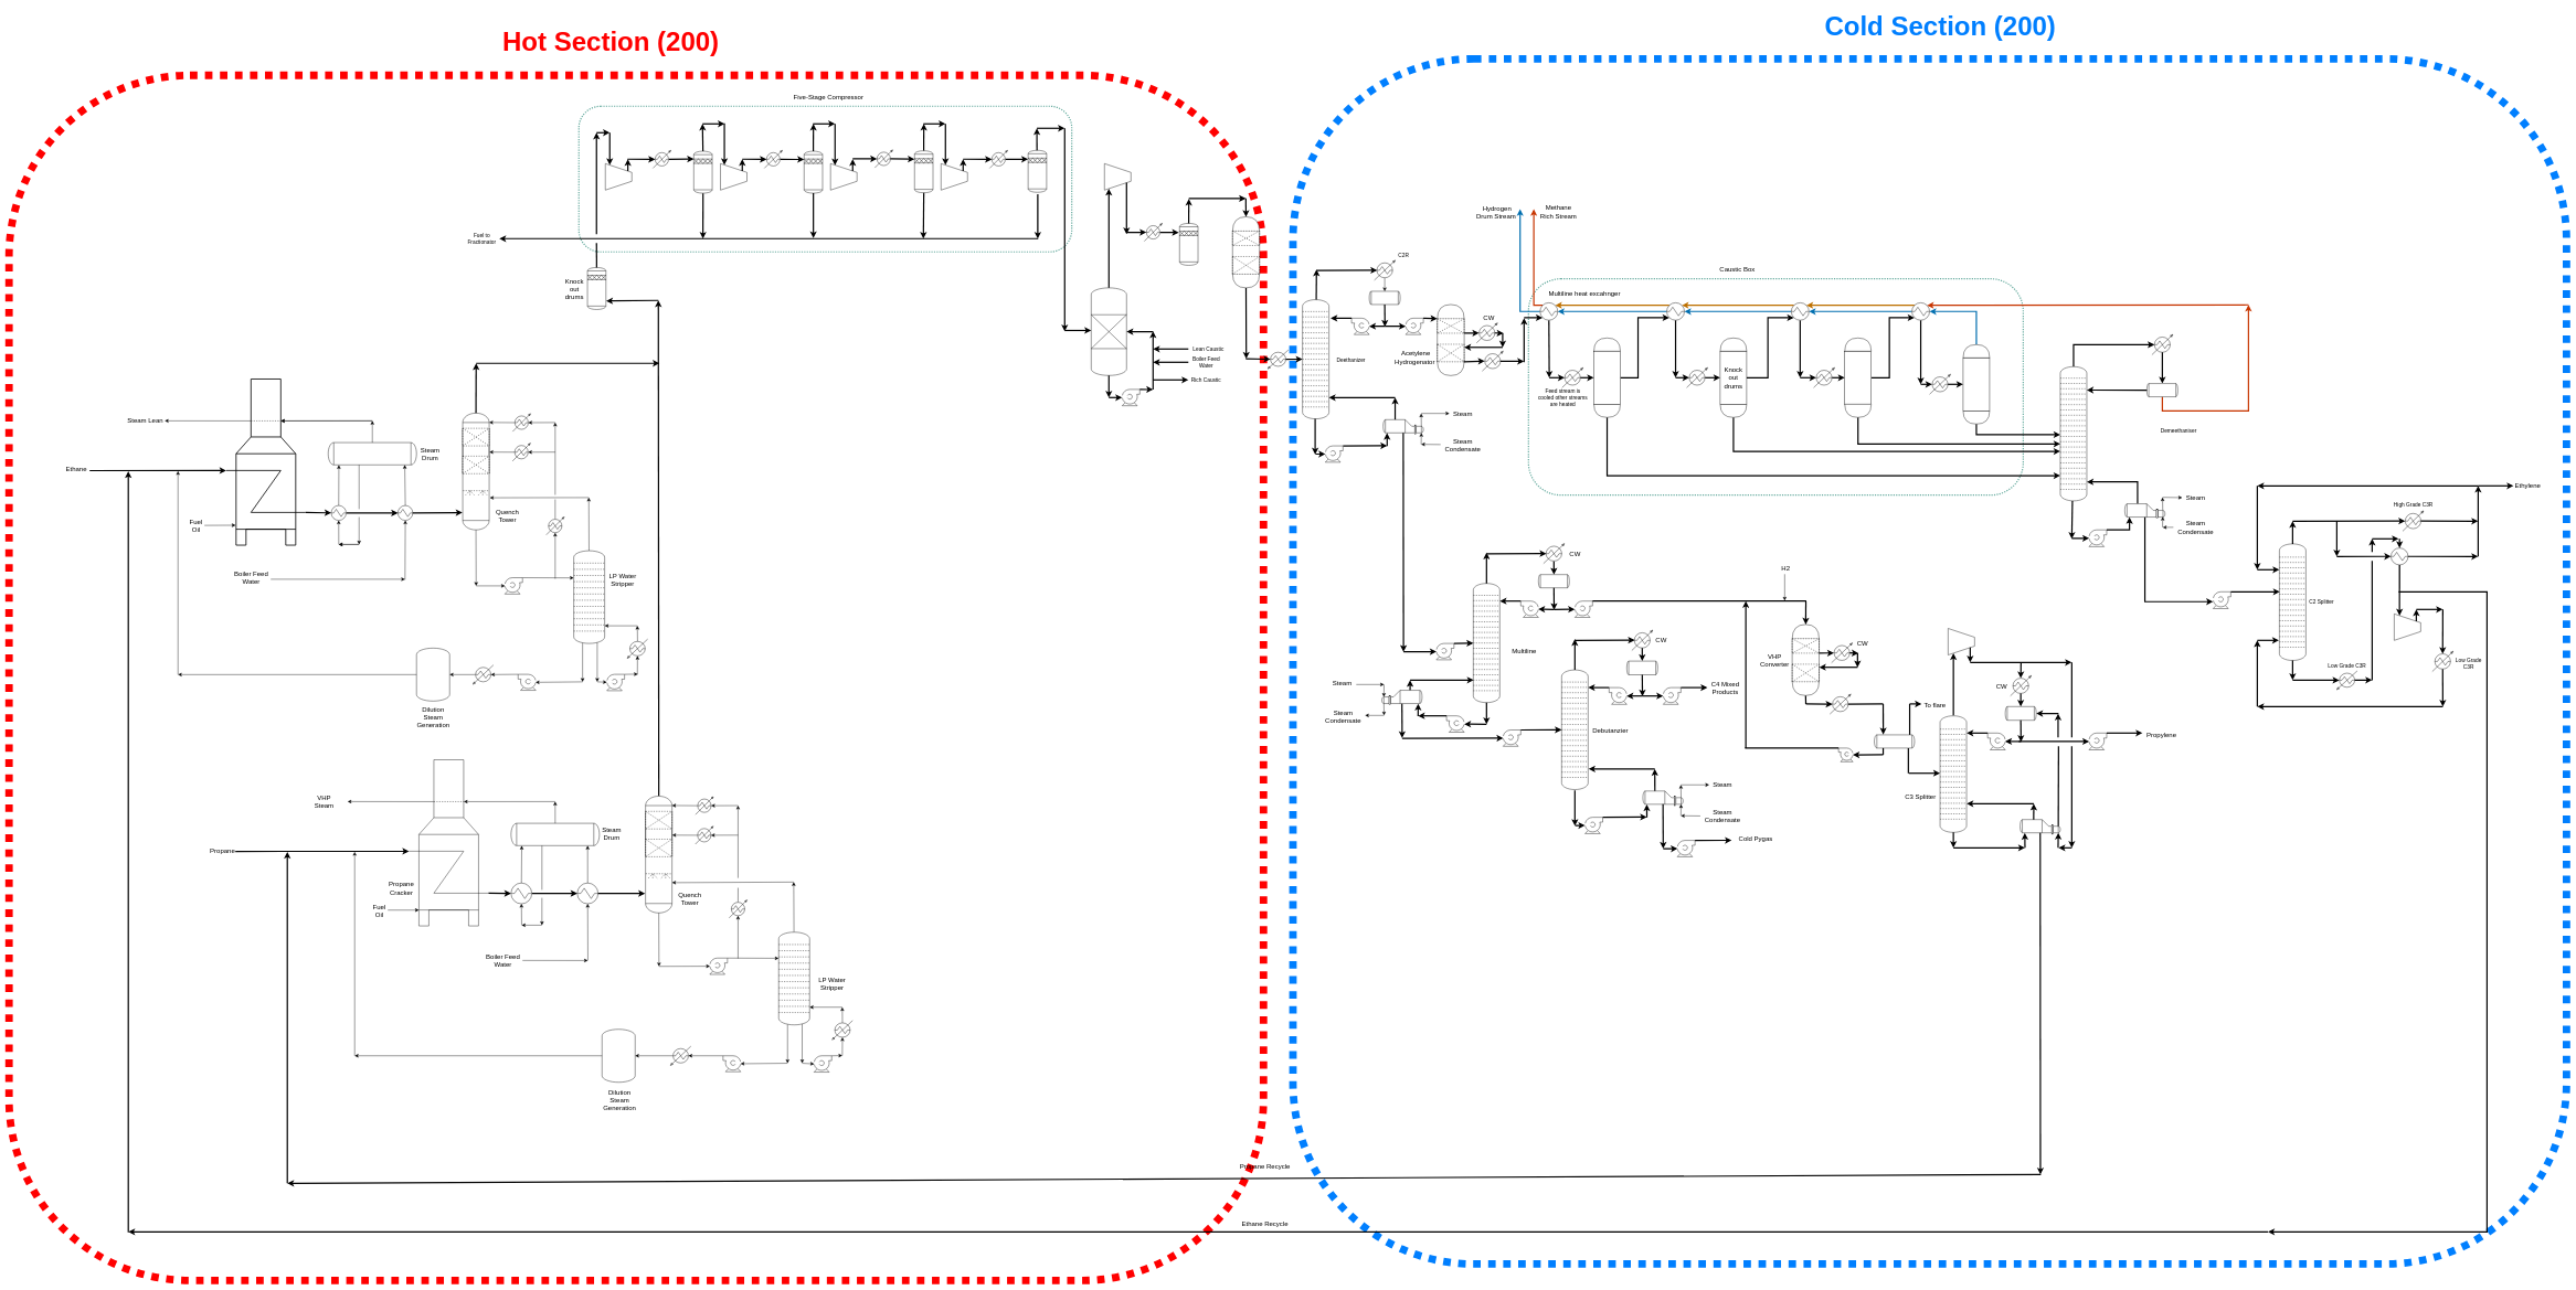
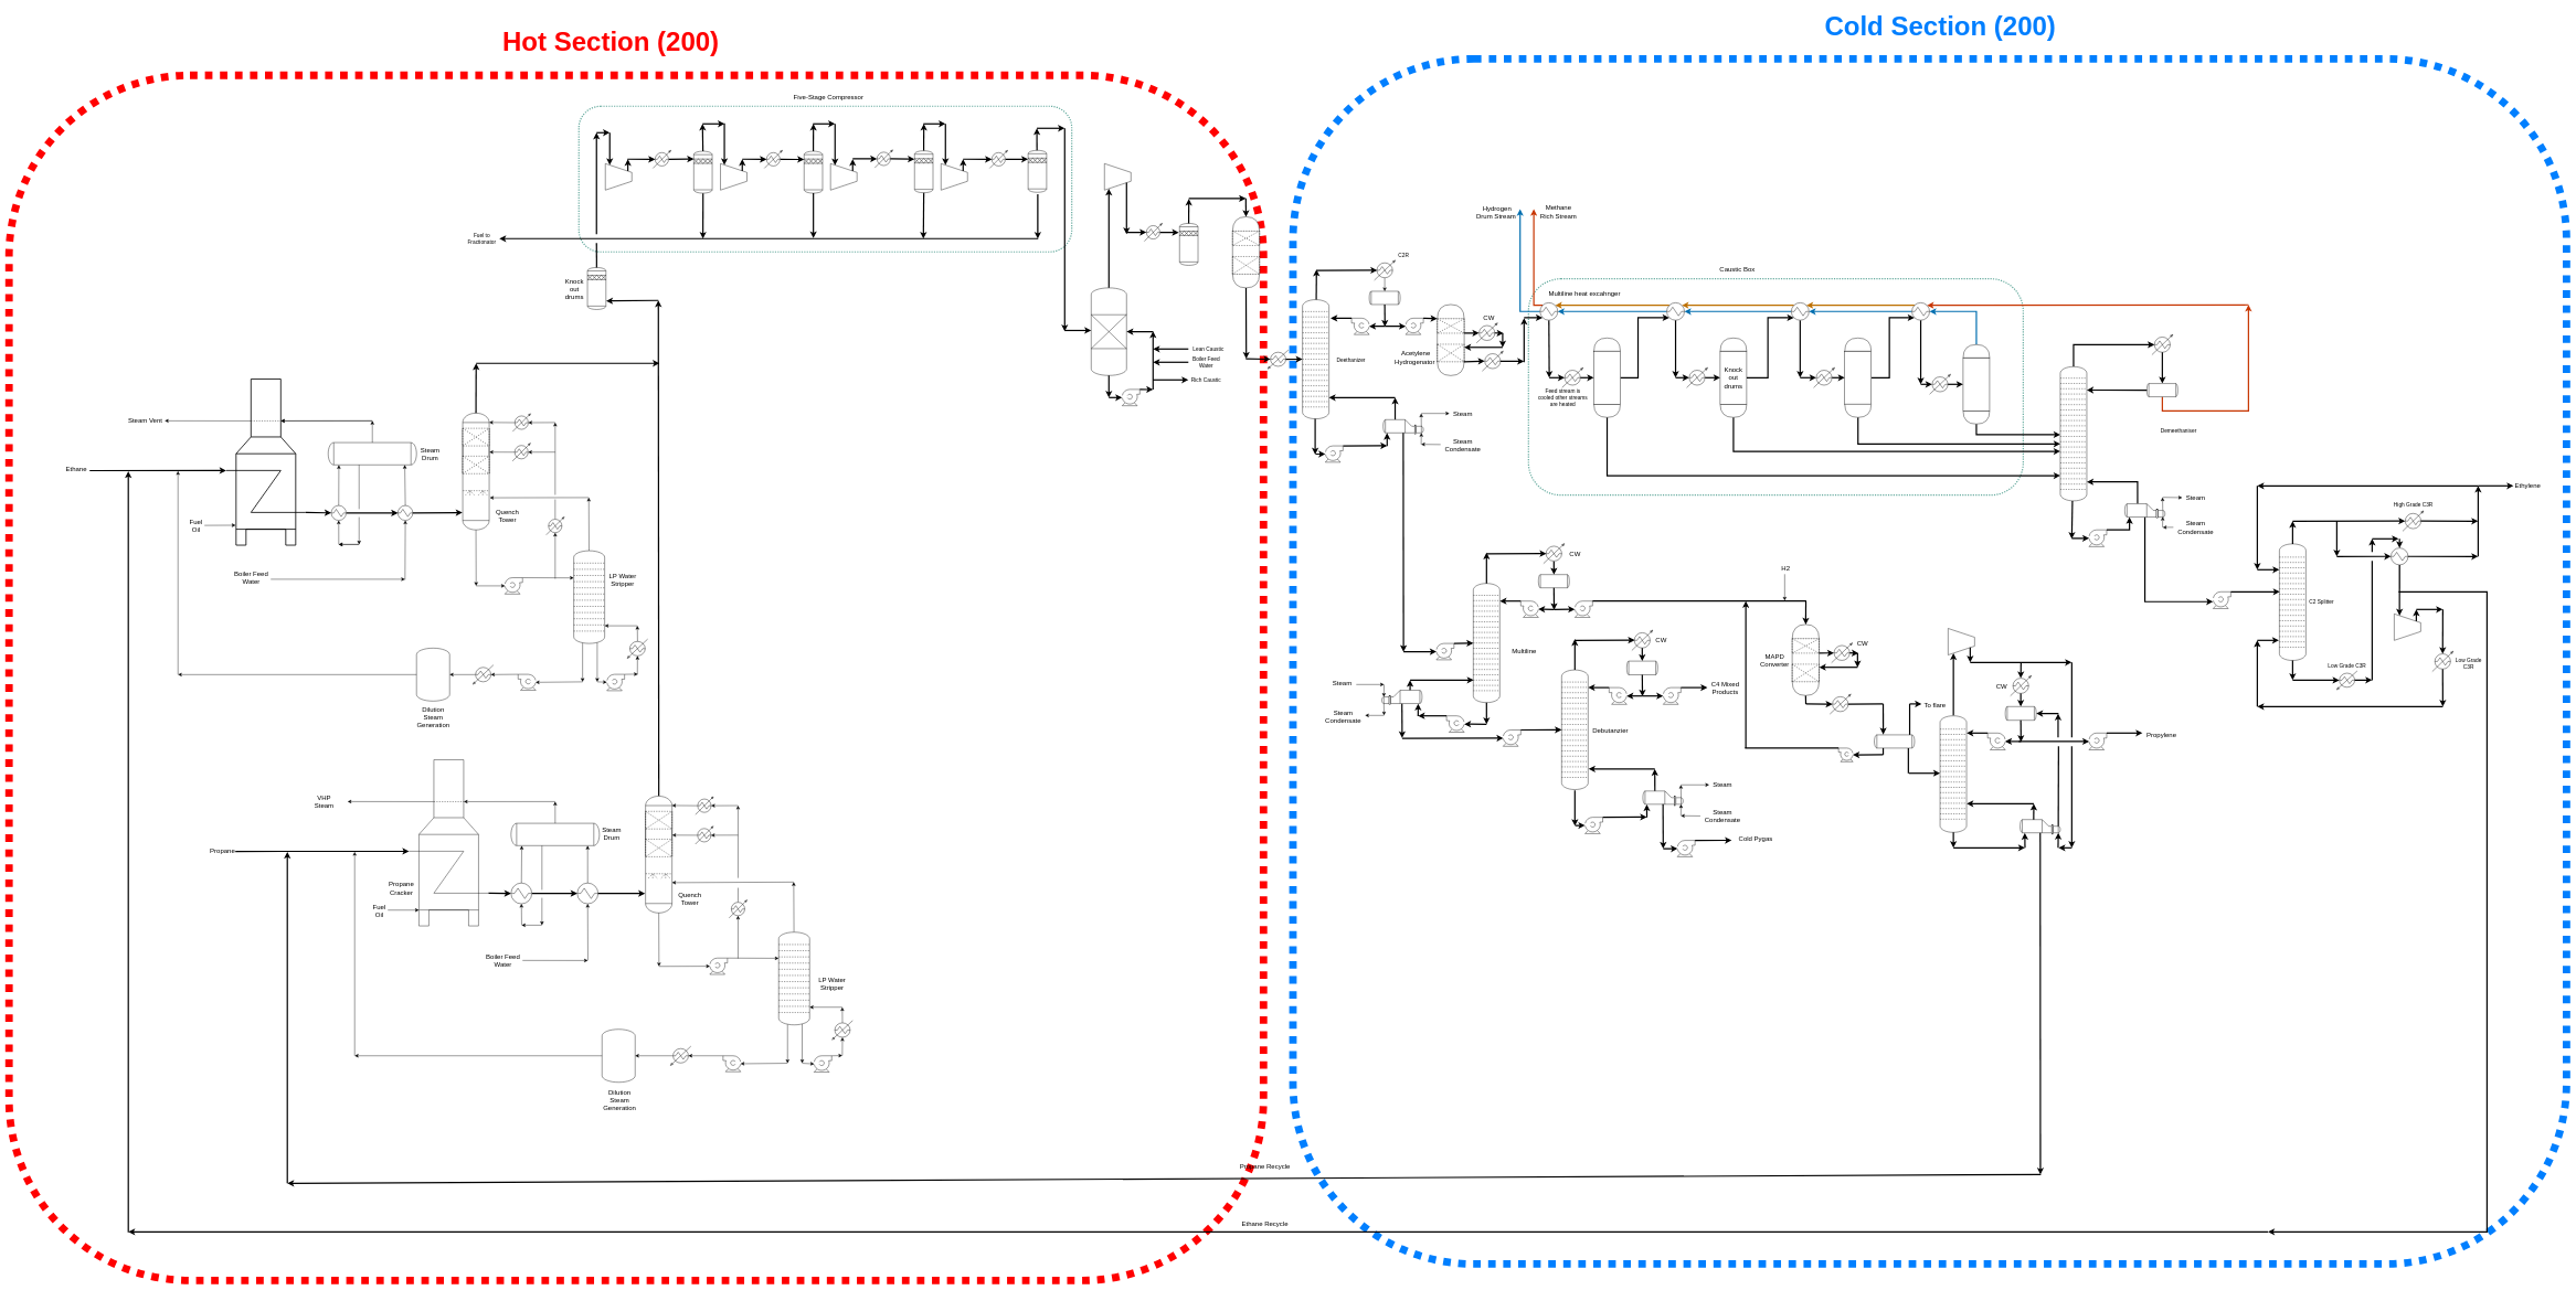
- <mxCell id="306" value="Steam Lean" style="text;html=1;align=center;verticalAlign=middle;resizable=0;points=[];autosize=1;fontSize=15;" parent="1" vertex="1"><mxGeometry x="282.5" y="941.8" width="90" height="20" as="geometry" /></mxCell>
+ <mxCell id="306" value="Steam Vent" style="text;html=1;align=center;verticalAlign=middle;resizable=0;points=[];autosize=1;fontSize=15;" parent="1" vertex="1"><mxGeometry x="282.5" y="941.8" width="90" height="20" as="geometry" /></mxCell>
- <mxCell id="83" value="VHP &lt;br style=&quot;font-size: 15px&quot;&gt;Converter" style="text;html=1;align=center;verticalAlign=middle;resizable=0;points=[];autosize=1;fontSize=15;" parent="1" vertex="1"><mxGeometry x="3977" y="1474.5" width="80" height="40" as="geometry" /></mxCell>
+ <mxCell id="83" value="MAPD &lt;br style=&quot;font-size: 15px&quot;&gt;Converter" style="text;html=1;align=center;verticalAlign=middle;resizable=0;points=[];autosize=1;fontSize=15;" parent="1" vertex="1"><mxGeometry x="3977" y="1474.5" width="80" height="40" as="geometry" /></mxCell>
- <mxCell id="84" value="C3 Splitter" style="text;html=1;align=center;verticalAlign=middle;resizable=0;points=[];autosize=1;fontSize=15;" parent="1" vertex="1"><mxGeometry x="4301.75" y="1794" width="90" height="20" as="geometry" /></mxCell>
